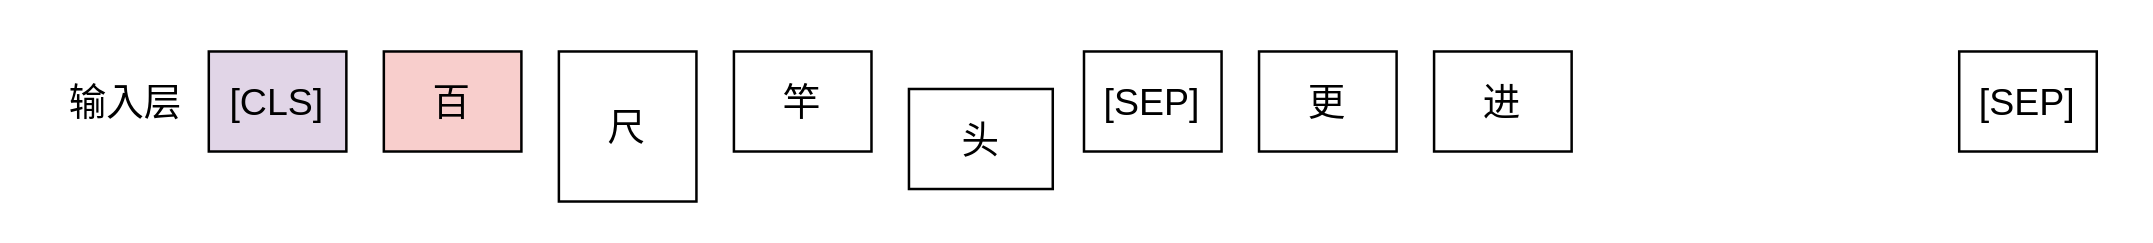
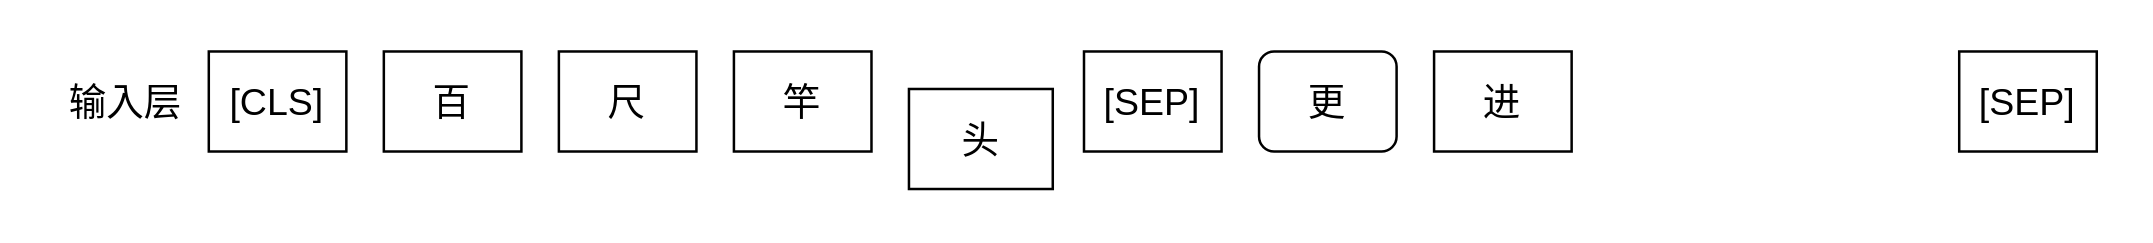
- <mxCell id="2" value="[CLS]" style="rounded=0;whiteSpace=wrap;html=1;fontSize=15;fillColor=#e1d5e7;" vertex="1" parent="1"><mxGeometry x="83" y="20" width="55.01" height="40" as="geometry" /></mxCell>
+ <mxCell id="2" value="[CLS]" style="rounded=0;whiteSpace=wrap;html=1;fontSize=15;" vertex="1" parent="1"><mxGeometry x="83" y="20" width="55.01" height="40" as="geometry" /></mxCell>
- <mxCell id="3" value="百" style="rounded=0;whiteSpace=wrap;html=1;fontSize=15;fillColor=#f8cecc;" vertex="1" parent="1"><mxGeometry x="153" y="20" width="55.01" height="40" as="geometry" /></mxCell>
+ <mxCell id="3" value="百" style="rounded=0;whiteSpace=wrap;html=1;fontSize=15;" vertex="1" parent="1"><mxGeometry x="153" y="20" width="55.01" height="40" as="geometry" /></mxCell>
- <mxCell id="9" value="更" style="rounded=0;whiteSpace=wrap;html=1;fillColor=default;strokeColor=default;fontSize=15;" vertex="1" parent="1"><mxGeometry x="503" y="20" width="55.01" height="40" as="geometry" /></mxCell>
+ <mxCell id="9" value="更" style="whiteSpace=wrap;html=1;fillColor=default;strokeColor=default;fontSize=15;rounded=1;" vertex="1" parent="1"><mxGeometry x="503" y="20" width="55.01" height="40" as="geometry" /></mxCell>
- <mxCell id="8" value="尺" style="rounded=0;whiteSpace=wrap;html=1;fillColor=default;strokeColor=default;fontSize=15;" vertex="1" parent="1"><mxGeometry x="223" y="20" width="55.01" height="60" as="geometry" /></mxCell>
+ <mxCell id="8" value="尺" style="rounded=0;whiteSpace=wrap;html=1;fillColor=default;strokeColor=default;fontSize=15;" vertex="1" parent="1"><mxGeometry x="223" y="20" width="55.01" height="40" as="geometry" /></mxCell>
